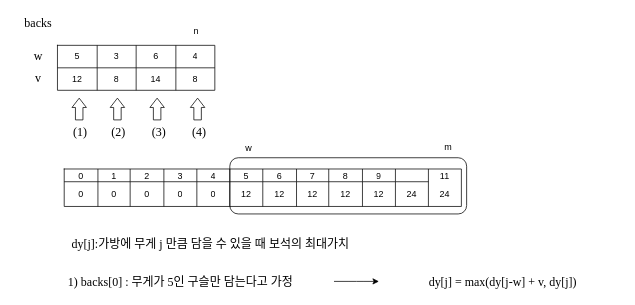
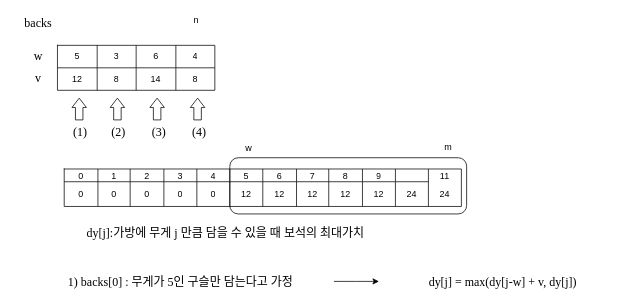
- <mxCell id="54" value="n" style="text;html=1;align=center;verticalAlign=middle;resizable=0;points=[];autosize=1;strokeColor=none;" vertex="1" parent="1"><mxGeometry x="253" y="33" width="16" height="18" as="geometry" /></mxCell>
+ <mxCell id="54" value="n" style="text;html=1;align=center;verticalAlign=middle;resizable=0;points=[];autosize=1;strokeColor=none;" vertex="1" parent="1"><mxGeometry x="253" y="18" width="16" height="18" as="geometry" /></mxCell>
- <mxCell id="28" value="dy[j]:가방에 무게 j 만큼 담을 수 있을 때 보석의 최대가치" style="text;html=1;align=center;verticalAlign=middle;resizable=0;points=[];autosize=1;strokeColor=none;fontSize=16;fontFamily=Jetbrains Mono;" parent="1" vertex="1"><mxGeometry x="35" y="315" width="490" height="20" as="geometry" /></mxCell>
+ <mxCell id="28" value="dy[j]:가방에 무게 j 만큼 담을 수 있을 때 보석의 최대가치" style="text;html=1;align=center;verticalAlign=middle;resizable=0;points=[];autosize=1;strokeColor=none;fontSize=16;fontFamily=Jetbrains Mono;" parent="1" vertex="1"><mxGeometry x="55" y="300" width="490" height="20" as="geometry" /></mxCell>
